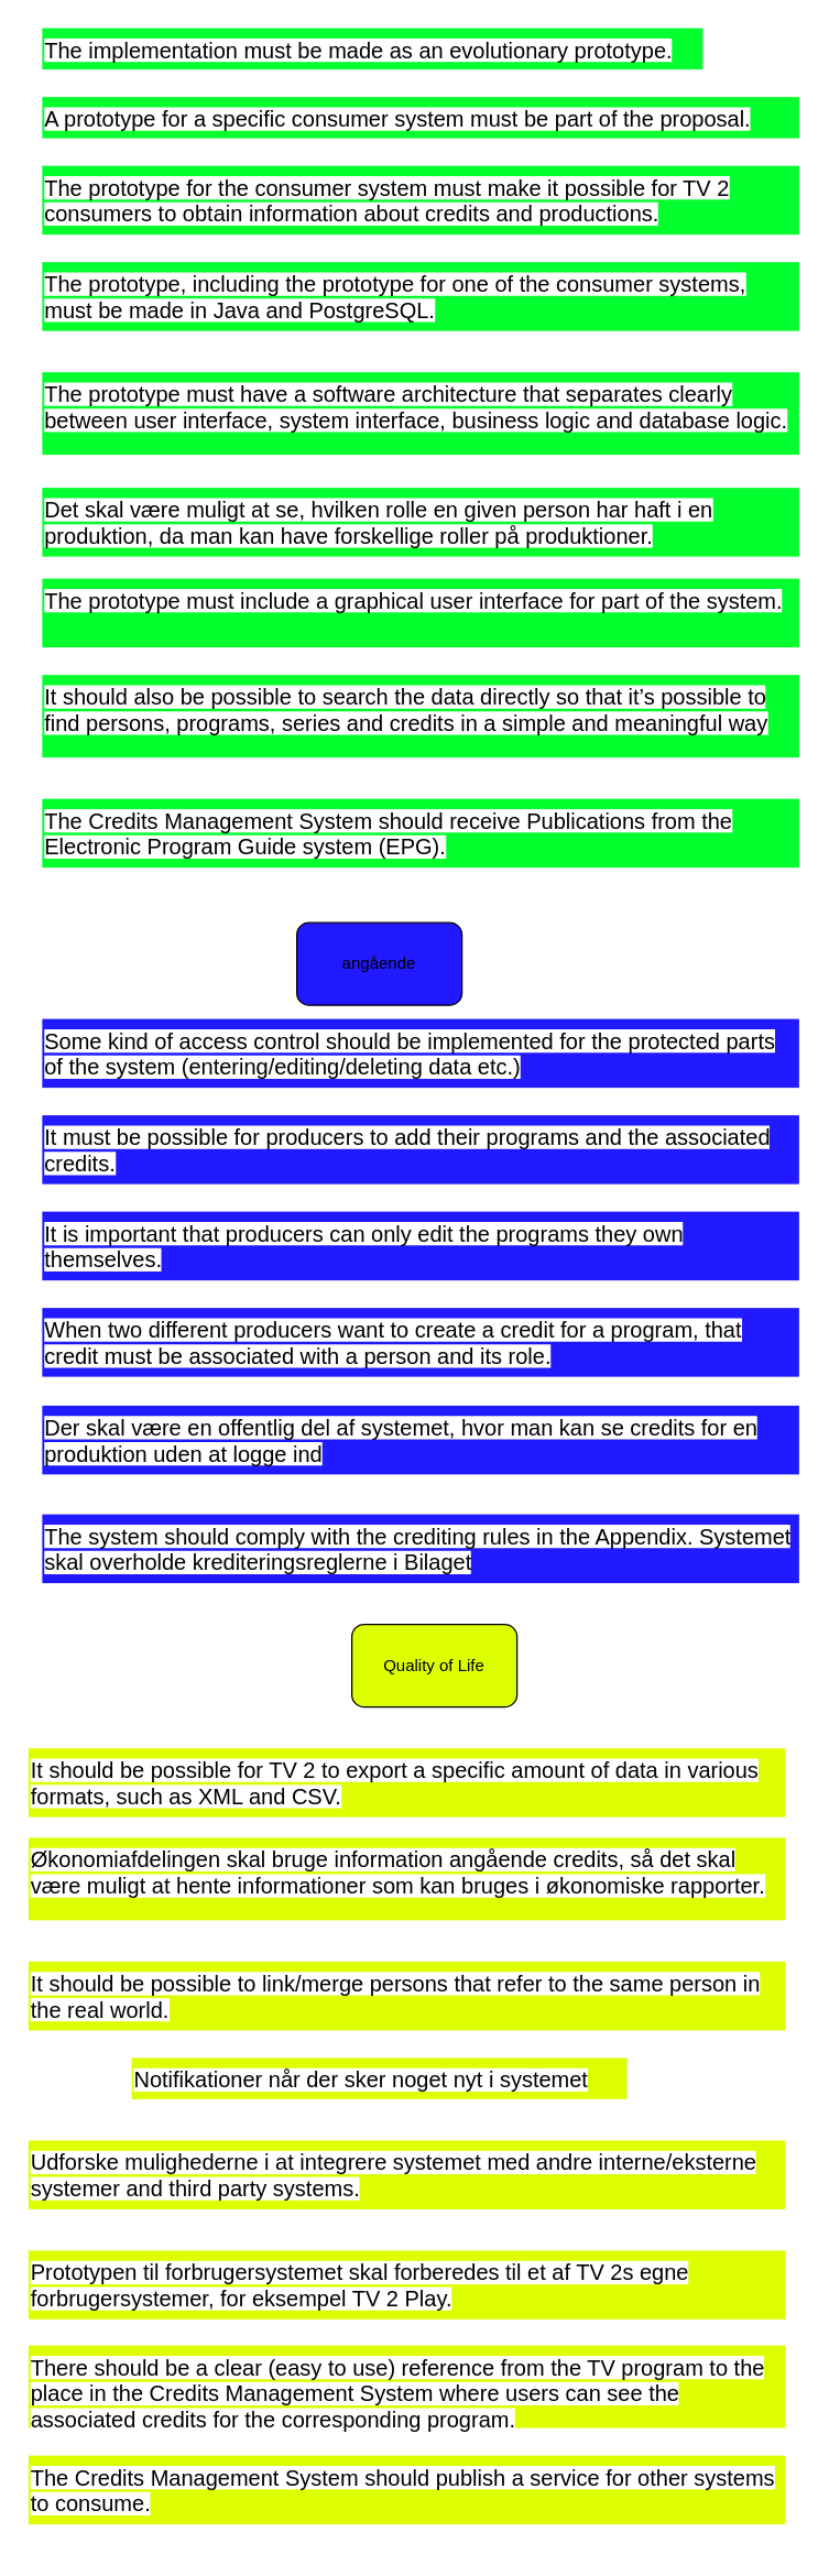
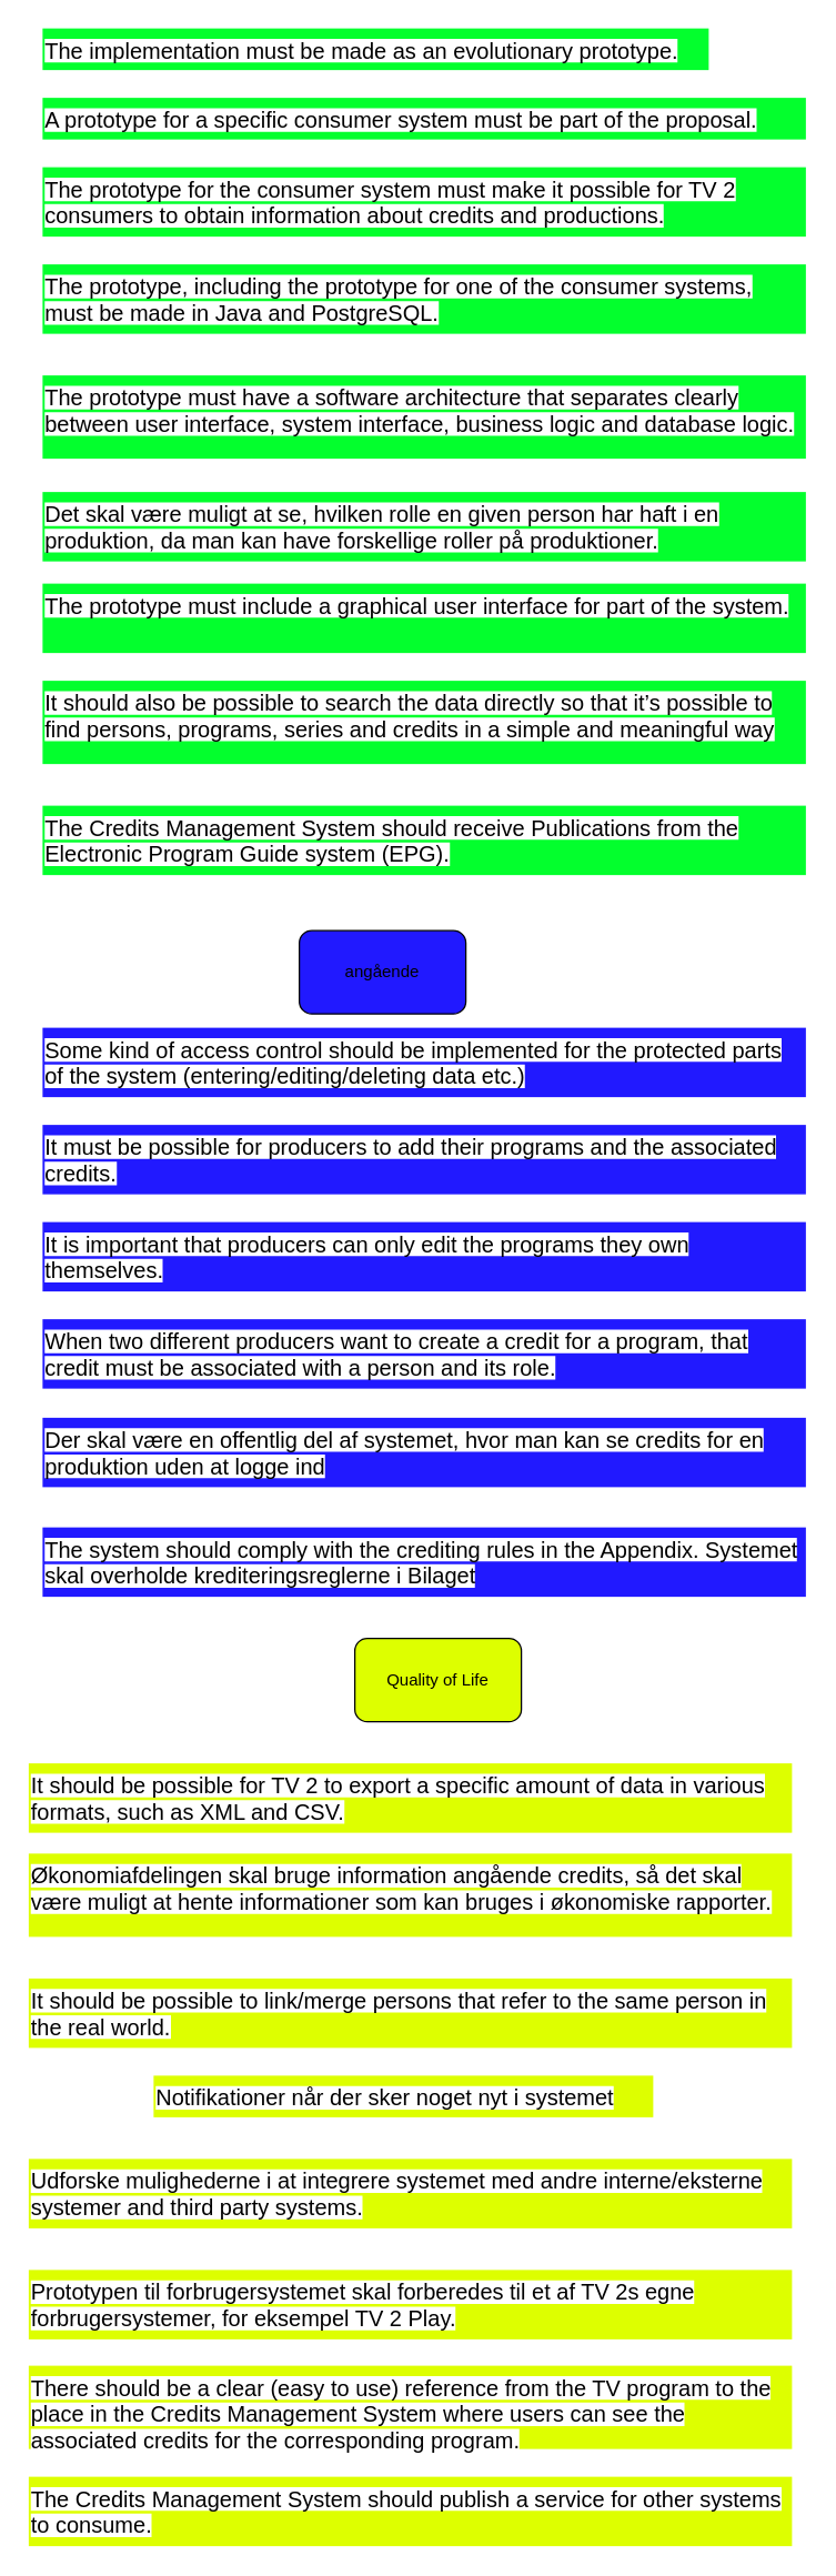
- <mxCell id="12" value="&lt;span style=&quot;color: rgb(0, 0, 0); font-family: arial; font-size: 16px; font-style: normal; font-weight: 400; letter-spacing: normal; text-align: left; text-indent: 0px; text-transform: none; word-spacing: 0px; background-color: rgb(255, 255, 255); display: inline; float: none;&quot;&gt;Notifikationer når der sker noget nyt i systemet&lt;/span&gt;" style="text;whiteSpace=wrap;html=1;fillColor=#DDFF00;" parent="1" vertex="1"><mxGeometry x="95" y="1495" width="360" height="30" as="geometry" /></mxCell>
+ <mxCell id="12" value="&lt;span style=&quot;color: rgb(0, 0, 0); font-family: arial; font-size: 16px; font-style: normal; font-weight: 400; letter-spacing: normal; text-align: left; text-indent: 0px; text-transform: none; word-spacing: 0px; background-color: rgb(255, 255, 255); display: inline; float: none;&quot;&gt;Notifikationer når der sker noget nyt i systemet&lt;/span&gt;" style="text;whiteSpace=wrap;html=1;fillColor=#DDFF00;" parent="1" vertex="1"><mxGeometry x="110" y="1495" width="360" height="30" as="geometry" /></mxCell>
